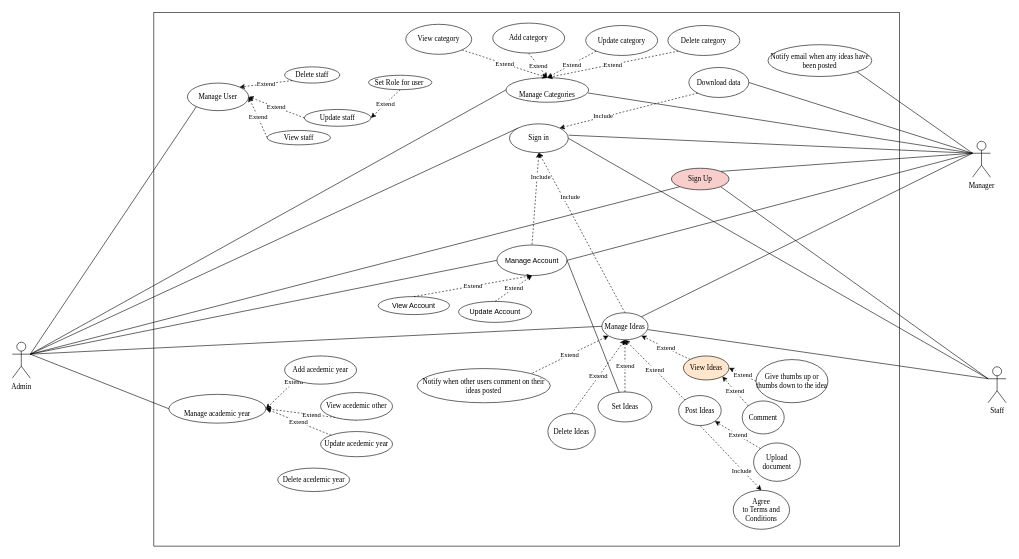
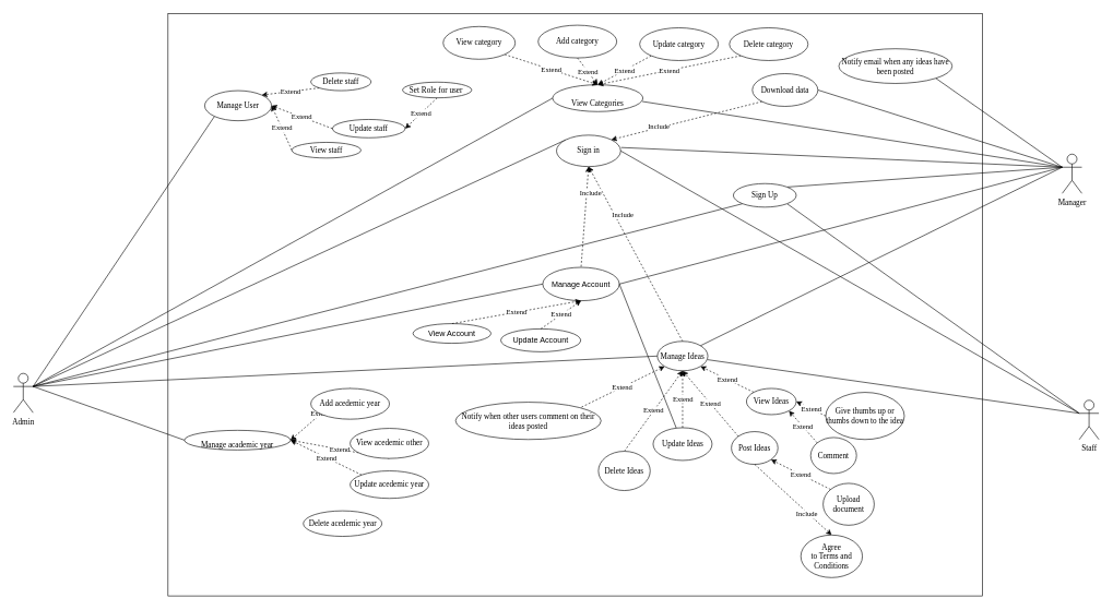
- <mxCell id="56" value="&lt;br&gt;Manage Categories" style="ellipse;whiteSpace=wrap;html=1;fontFamily=Tilt Neon;fontSource=https%3A%2F%2Ffonts.googleapis.com%2Fcss%3Ffamily%3DTilt%2BNeon;" parent="1" vertex="1"><mxGeometry x="843" y="129" width="138" height="41" as="geometry" /></mxCell>
+ <mxCell id="56" value="&lt;br&gt;View Categories" style="ellipse;whiteSpace=wrap;html=1;fontFamily=Tilt Neon;fontSource=https%3A%2F%2Ffonts.googleapis.com%2Fcss%3Ffamily%3DTilt%2BNeon;" parent="1" vertex="1"><mxGeometry x="843" y="129" width="138" height="41" as="geometry" /></mxCell>
- <mxCell id="55" value="Sign Up" style="ellipse;whiteSpace=wrap;html=1;fontFamily=Tilt Neon;fontSource=https%3A%2F%2Ffonts.googleapis.com%2Fcss%3Ffamily%3DTilt%2BNeon;fillColor=#f8cecc;" parent="1" vertex="1"><mxGeometry x="1119" y="280" width="96" height="36" as="geometry" /></mxCell>
+ <mxCell id="55" value="Sign Up" style="ellipse;whiteSpace=wrap;html=1;fontFamily=Tilt Neon;fontSource=https%3A%2F%2Ffonts.googleapis.com%2Fcss%3Ffamily%3DTilt%2BNeon;" parent="1" vertex="1"><mxGeometry x="1119" y="280" width="96" height="36" as="geometry" /></mxCell>
- <mxCell id="16" value="View Ideas" style="ellipse;whiteSpace=wrap;html=1;fontFamily=Tilt Neon;fontSource=https%3A%2F%2Ffonts.googleapis.com%2Fcss%3Ffamily%3DTilt%2BNeon;fillColor=#ffe6cc;" parent="1" vertex="1"><mxGeometry x="1139" y="593" width="76" height="40" as="geometry" /></mxCell>
+ <mxCell id="16" value="View Ideas" style="ellipse;whiteSpace=wrap;html=1;fontFamily=Tilt Neon;fontSource=https%3A%2F%2Ffonts.googleapis.com%2Fcss%3Ffamily%3DTilt%2BNeon;" parent="1" vertex="1"><mxGeometry x="1139" y="593" width="76" height="40" as="geometry" /></mxCell>
- <mxCell id="12" value="Set Ideas" style="ellipse;whiteSpace=wrap;html=1;fontFamily=Tilt Neon;fontSource=https%3A%2F%2Ffonts.googleapis.com%2Fcss%3Ffamily%3DTilt%2BNeon;" parent="1" vertex="1"><mxGeometry x="996.5" y="653" width="90" height="50" as="geometry" /></mxCell>
+ <mxCell id="12" value="Update Ideas" style="ellipse;whiteSpace=wrap;html=1;fontFamily=Tilt Neon;fontSource=https%3A%2F%2Ffonts.googleapis.com%2Fcss%3Ffamily%3DTilt%2BNeon;" parent="1" vertex="1"><mxGeometry x="996.5" y="653" width="90" height="50" as="geometry" /></mxCell>
- <mxCell id="39" value="&lt;br&gt;Manage academic year" style="ellipse;whiteSpace=wrap;html=1;fontFamily=Tilt Neon;fontSource=https%3A%2F%2Ffonts.googleapis.com%2Fcss%3Ffamily%3DTilt%2BNeon;" parent="1" vertex="1"><mxGeometry x="281" y="657" width="162" height="48" as="geometry" /></mxCell>
+ <mxCell id="39" value="&lt;br&gt;Manage academic year" style="ellipse;whiteSpace=wrap;html=1;fontFamily=Tilt Neon;fontSource=https%3A%2F%2Ffonts.googleapis.com%2Fcss%3Ffamily%3DTilt%2BNeon;" parent="1" vertex="1"><mxGeometry x="281" y="657" width="162" height="30" as="geometry" /></mxCell>
- <mxCell id="10" value="Post Ideas" style="ellipse;whiteSpace=wrap;html=1;fontFamily=Tilt Neon;fontSource=https%3A%2F%2Ffonts.googleapis.com%2Fcss%3Ffamily%3DTilt%2BNeon;" parent="1" vertex="1"><mxGeometry x="1131" y="659" width="71" height="50" as="geometry" /></mxCell>
+ <mxCell id="10" value="Post Ideas" style="ellipse;whiteSpace=wrap;html=1;fontFamily=Tilt Neon;fontSource=https%3A%2F%2Ffonts.googleapis.com%2Fcss%3Ffamily%3DTilt%2BNeon;" parent="1" vertex="1"><mxGeometry x="1116" y="659" width="71" height="50" as="geometry" /></mxCell>
